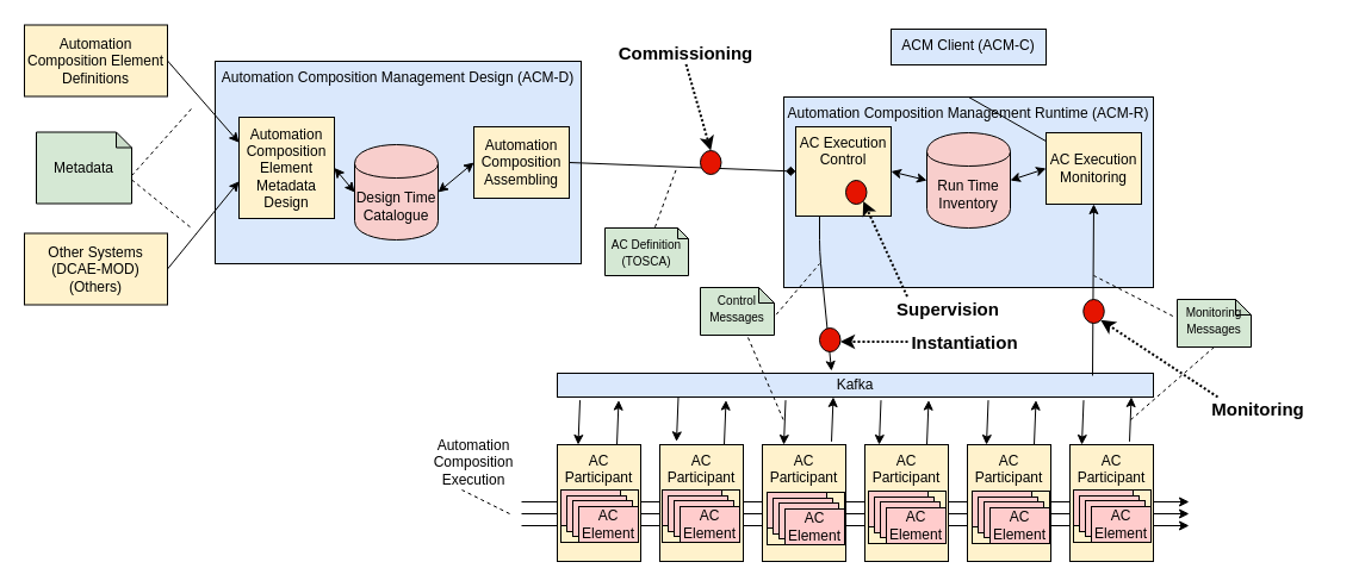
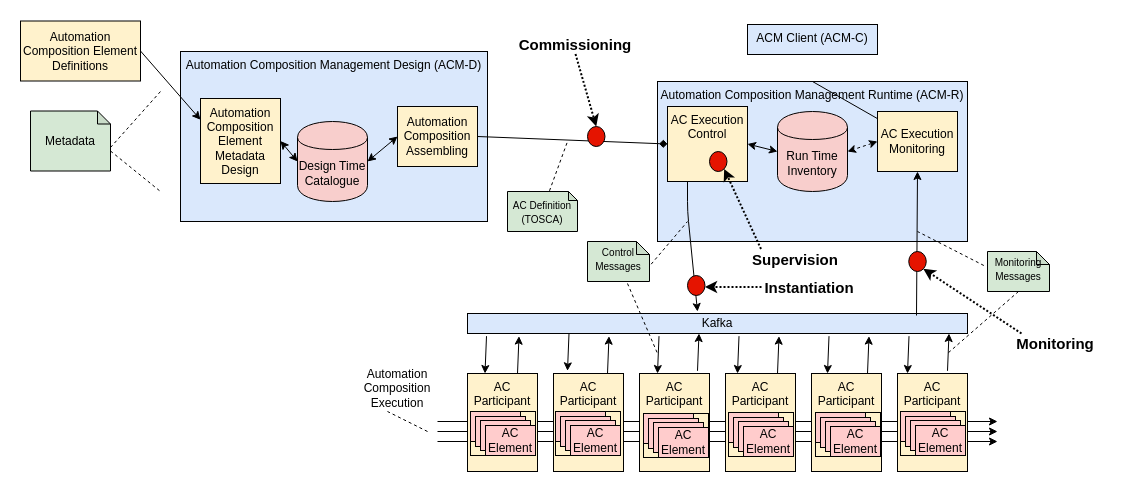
- <mxCell id="21" value="" style="endArrow=classic;startArrow=classic;html=1;entryX=1;entryY=0.5;entryDx=0;entryDy=0;exitX=0;exitY=0.5;exitDx=0;exitDy=0;strokeColor=#000000;fontColor=#000000;" parent="1" source="20" target="8" edge="1"><mxGeometry width="50" height="50" relative="1" as="geometry"><mxPoint x="787" y="161" as="sourcePoint" /><mxPoint x="757" y="146" as="targetPoint" /></mxGeometry></mxCell>
+ <mxCell id="21" value="" style="endArrow=classic;startArrow=classic;html=1;entryX=1;entryY=0.5;entryDx=0;entryDy=0;exitX=0;exitY=0.5;exitDx=0;exitDy=0;strokeColor=#000000;fontColor=#000000;dashed=1;" parent="1" source="20" target="8" edge="1"><mxGeometry width="50" height="50" relative="1" as="geometry"><mxPoint x="787" y="161" as="sourcePoint" /><mxPoint x="757" y="146" as="targetPoint" /></mxGeometry></mxCell>
- <mxCell id="50" value="" style="endArrow=classic;html=1;exitX=1;exitY=0.5;exitDx=0;exitDy=0;entryX=0;entryY=0.633;entryDx=0;entryDy=0;entryPerimeter=0;strokeColor=#000000;fontColor=#000000;" parent="1" source="49" target="98" edge="1"><mxGeometry width="50" height="50" relative="1" as="geometry"><mxPoint x="210" y="81" as="sourcePoint" /><mxPoint x="190" y="171" as="targetPoint" /></mxGeometry></mxCell>
- <mxCell id="49" value="Other Systems&lt;br&gt;&lt;div&gt;(DCAE-MOD)&lt;/div&gt;&lt;div&gt;(Others)&lt;br&gt;&lt;/div&gt;" style="rounded=0;whiteSpace=wrap;html=1;fillColor=#fff2cc;strokeColor=#000000;fontColor=#000000;" parent="1" vertex="1"><mxGeometry x="20" y="195.5" width="120" height="60" as="geometry" /></mxCell>
